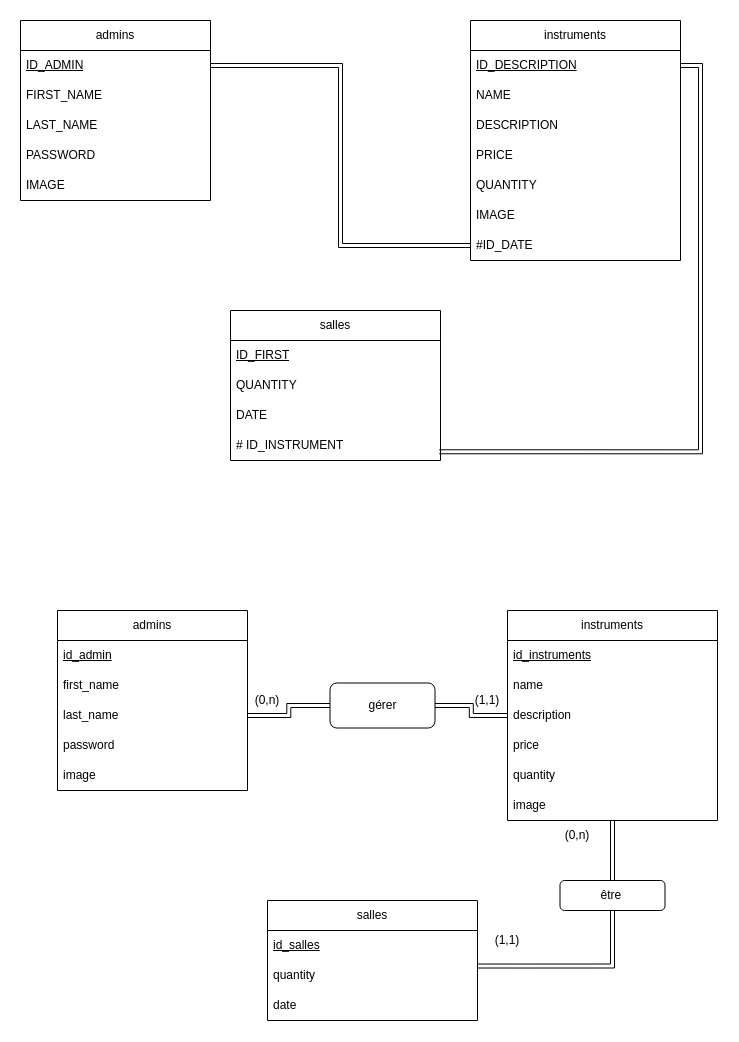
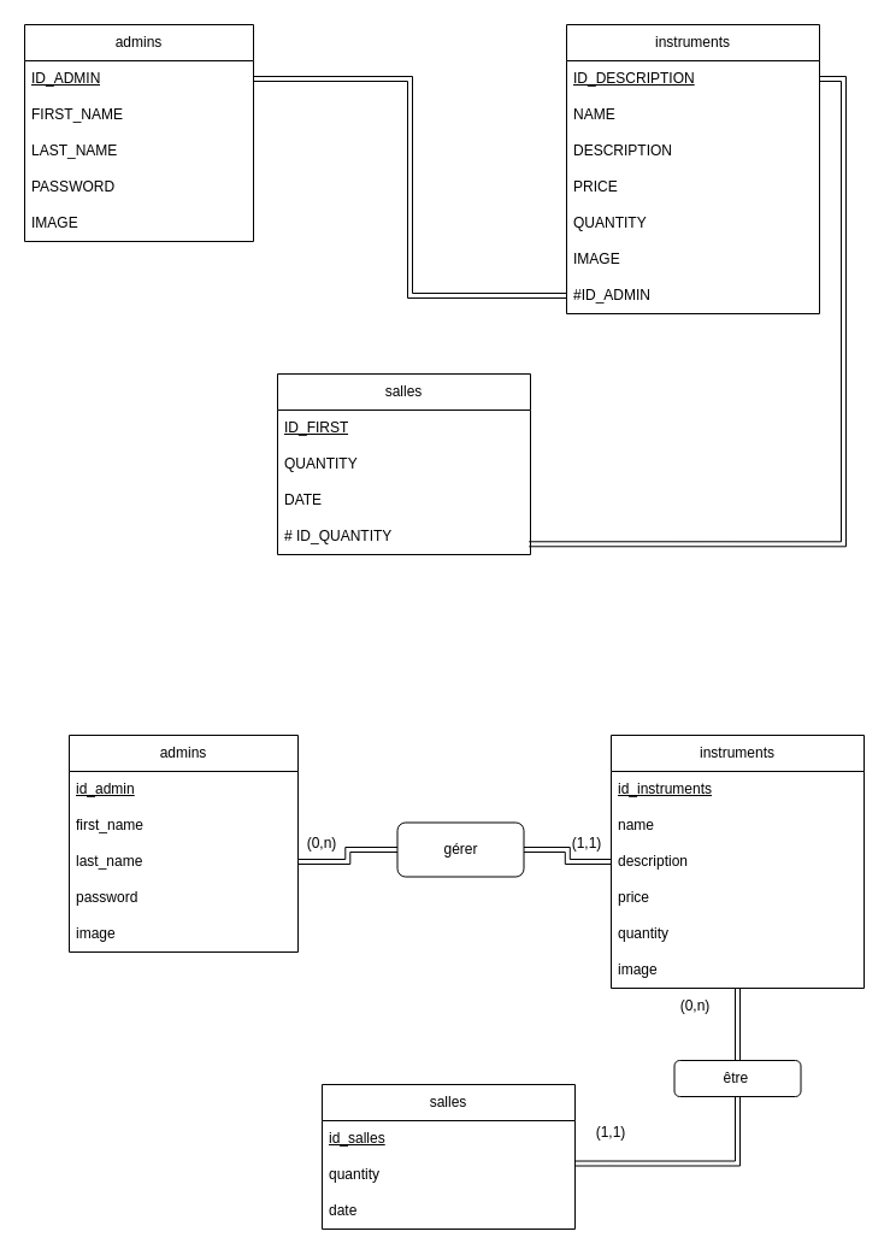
- <mxCell id="43" value="&lt;span style=&quot;text-align: center;&quot;&gt;#ID_DATE&lt;/span&gt;" style="text;strokeColor=none;fillColor=none;align=left;verticalAlign=middle;spacingLeft=4;spacingRight=4;overflow=hidden;points=[[0,0.5],[1,0.5]];portConstraint=eastwest;rotatable=0;whiteSpace=wrap;html=1;" vertex="1" parent="36"><mxGeometry y="210" width="210" height="30" as="geometry" /></mxCell>
+ <mxCell id="43" value="&lt;span style=&quot;text-align: center;&quot;&gt;#ID_ADMIN&lt;/span&gt;" style="text;strokeColor=none;fillColor=none;align=left;verticalAlign=middle;spacingLeft=4;spacingRight=4;overflow=hidden;points=[[0,0.5],[1,0.5]];portConstraint=eastwest;rotatable=0;whiteSpace=wrap;html=1;" vertex="1" parent="36"><mxGeometry y="210" width="210" height="30" as="geometry" /></mxCell>
- <mxCell id="34" value="# ID_INSTRUMENT" style="text;strokeColor=none;fillColor=none;align=left;verticalAlign=middle;spacingLeft=4;spacingRight=4;overflow=hidden;points=[[0,0.5],[1,0.5]];portConstraint=eastwest;rotatable=0;whiteSpace=wrap;html=1;" vertex="1" parent="30"><mxGeometry y="120" width="210" height="30" as="geometry" /></mxCell>
+ <mxCell id="34" value="# ID_QUANTITY" style="text;strokeColor=none;fillColor=none;align=left;verticalAlign=middle;spacingLeft=4;spacingRight=4;overflow=hidden;points=[[0,0.5],[1,0.5]];portConstraint=eastwest;rotatable=0;whiteSpace=wrap;html=1;" vertex="1" parent="30"><mxGeometry y="120" width="210" height="30" as="geometry" /></mxCell>
